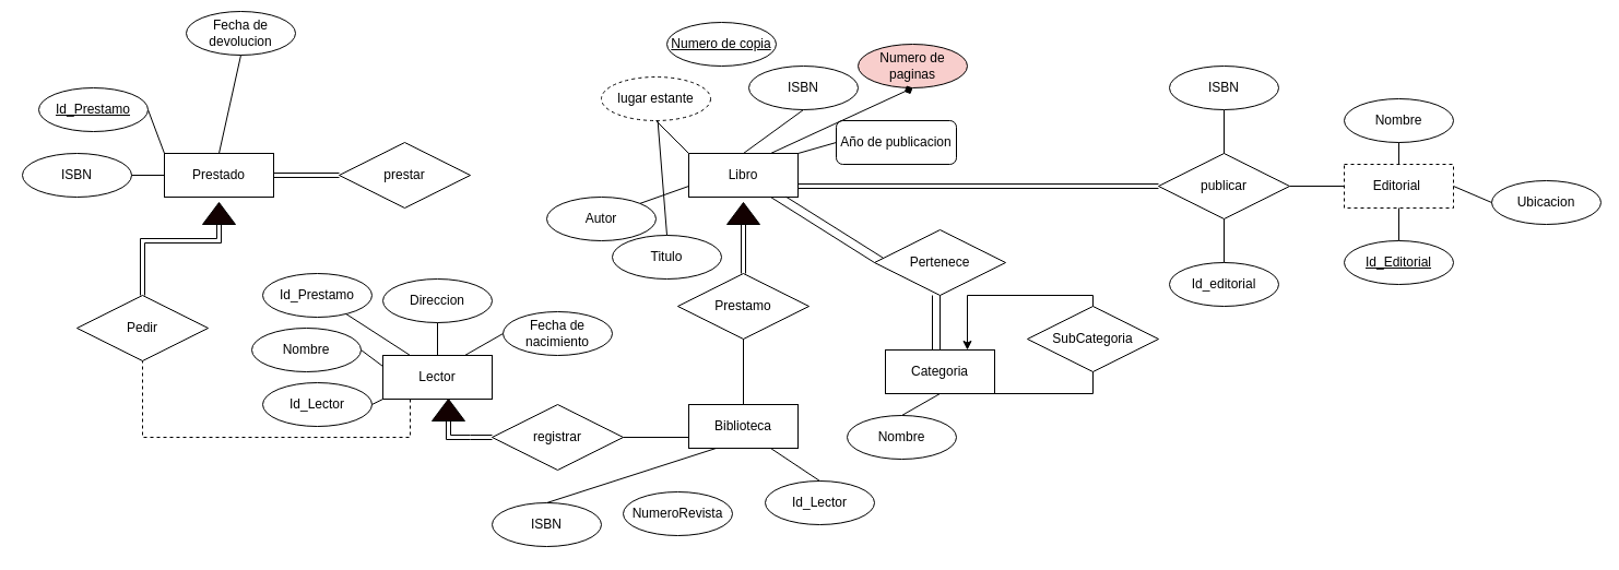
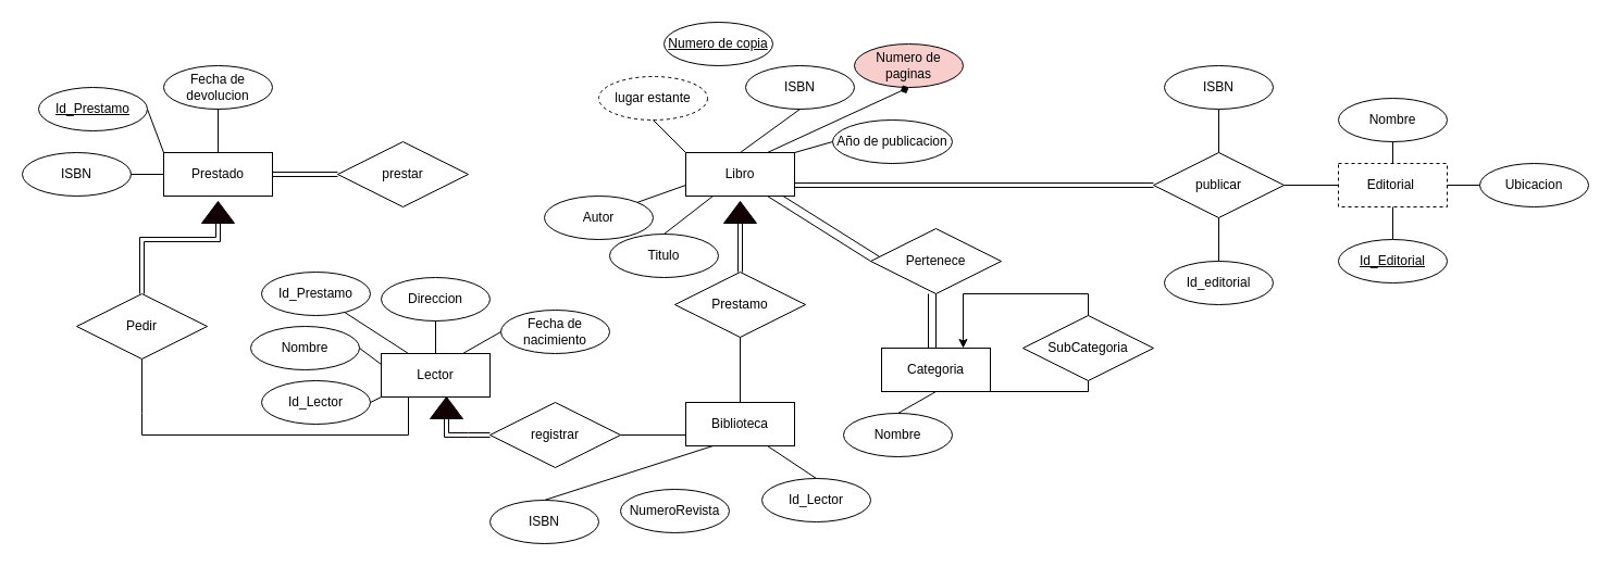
- <mxCell id="60" value="Fecha de devolucion" style="ellipse;whiteSpace=wrap;html=1;align=center;" parent="1" vertex="1"><mxGeometry x="170" y="10" width="100" height="40" as="geometry" /></mxCell>
+ <mxCell id="60" value="Fecha de devolucion" style="ellipse;whiteSpace=wrap;html=1;align=center;" parent="1" vertex="1"><mxGeometry x="150" y="60" width="100" height="40" as="geometry" /></mxCell>
- <mxCell id="4" value="Año de publicacion" style="whiteSpace=wrap;html=1;align=center;rounded=1;" parent="1" vertex="1"><mxGeometry x="765" y="110" width="110" height="40" as="geometry" /></mxCell>
+ <mxCell id="4" value="Año de publicacion" style="ellipse;whiteSpace=wrap;html=1;align=center;" parent="1" vertex="1"><mxGeometry x="765" y="110" width="110" height="40" as="geometry" /></mxCell>
- <mxCell id="11" value="" style="endArrow=none;html=1;rounded=0;exitX=0.5;exitY=0;exitDx=0;exitDy=0;" parent="1" source="3" target="6" edge="1"><mxGeometry width="50" height="50" relative="1" as="geometry"><mxPoint x="600" y="320" as="sourcePoint" /><mxPoint x="650" y="270" as="targetPoint" /></mxGeometry></mxCell>
+ <mxCell id="11" value="" style="endArrow=none;html=1;rounded=0;exitX=0.5;exitY=0;exitDx=0;exitDy=0;entryX=0.25;entryY=1;entryDx=0;entryDy=0;" parent="1" source="3" target="2" edge="1"><mxGeometry width="50" height="50" relative="1" as="geometry"><mxPoint x="600" y="320" as="sourcePoint" /><mxPoint x="650" y="270" as="targetPoint" /></mxGeometry></mxCell>
- <mxCell id="14" value="Ubicacion" style="ellipse;whiteSpace=wrap;html=1;align=center;" parent="1" vertex="1"><mxGeometry x="1365" y="165" width="100" height="40" as="geometry" /></mxCell>
+ <mxCell id="14" value="Ubicacion" style="ellipse;whiteSpace=wrap;html=1;align=center;" parent="1" vertex="1"><mxGeometry x="1360" y="150" width="100" height="40" as="geometry" /></mxCell>
- <mxCell id="52" value="SubCategoria" style="shape=rhombus;perimeter=rhombusPerimeter;whiteSpace=wrap;html=1;align=center;" parent="1" vertex="1"><mxGeometry x="940" y="280" width="120" height="60" as="geometry" /></mxCell>
+ <mxCell id="52" value="SubCategoria" style="shape=rhombus;perimeter=rhombusPerimeter;whiteSpace=wrap;html=1;align=center;" parent="1" vertex="1"><mxGeometry x="940" y="290" width="120" height="60" as="geometry" /></mxCell>
- <mxCell id="67" value="" style="endArrow=none;html=1;rounded=0;entryX=0.5;entryY=1;entryDx=0;entryDy=0;exitX=0.25;exitY=1;exitDx=0;exitDy=0;dashed=1;" parent="1" source="16" target="66" edge="1"><mxGeometry width="50" height="50" relative="1" as="geometry"><mxPoint x="100" y="450" as="sourcePoint" /><mxPoint x="150" y="400" as="targetPoint" /><Array as="points"><mxPoint x="375" y="400" /><mxPoint x="130" y="400" /><mxPoint x="130" y="380" /></Array></mxGeometry></mxCell>
+ <mxCell id="67" value="" style="endArrow=none;html=1;rounded=0;entryX=0.5;entryY=1;entryDx=0;entryDy=0;exitX=0.25;exitY=1;exitDx=0;exitDy=0;" parent="1" source="16" target="66" edge="1"><mxGeometry width="50" height="50" relative="1" as="geometry"><mxPoint x="100" y="450" as="sourcePoint" /><mxPoint x="150" y="400" as="targetPoint" /><Array as="points"><mxPoint x="375" y="400" /><mxPoint x="130" y="400" /><mxPoint x="130" y="380" /></Array></mxGeometry></mxCell>
